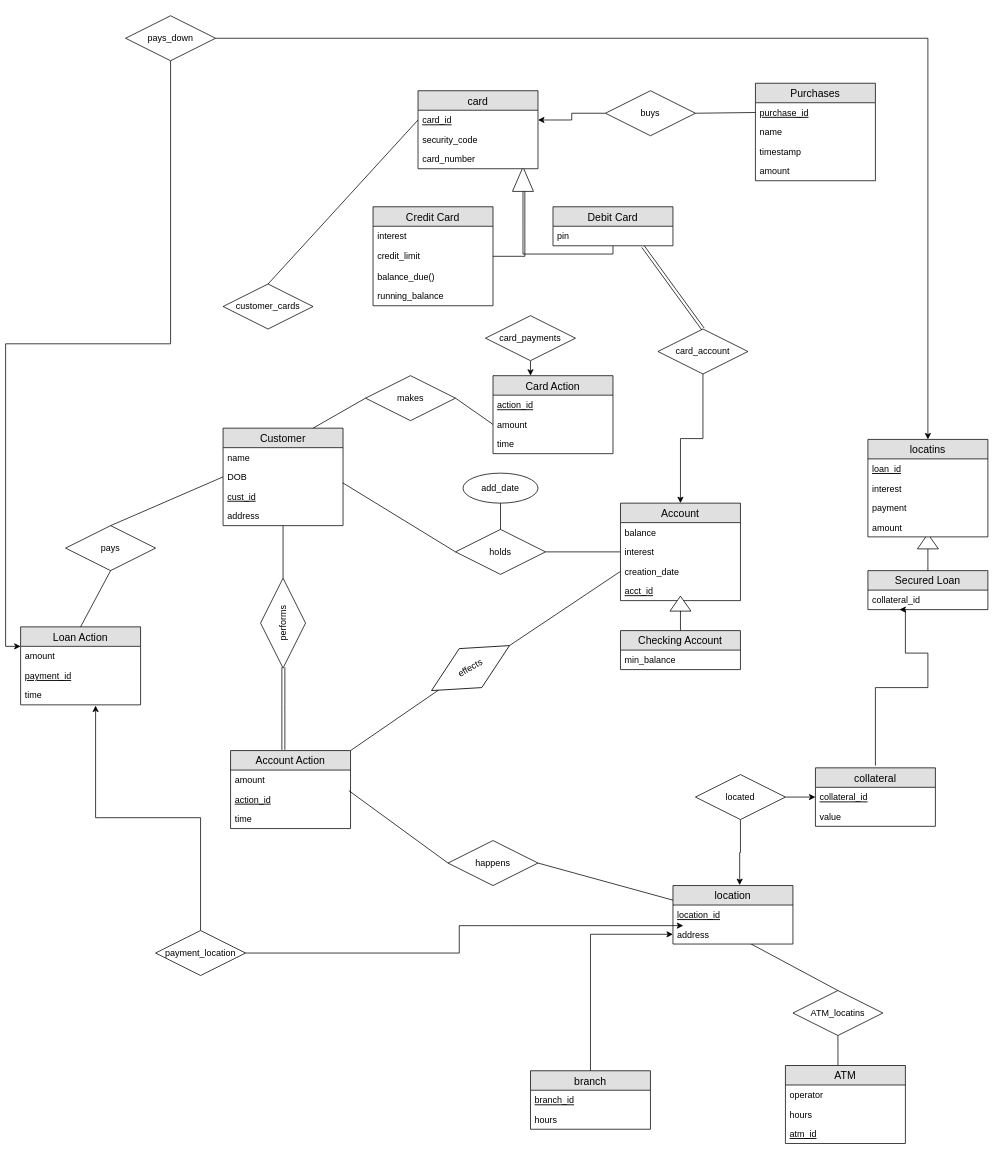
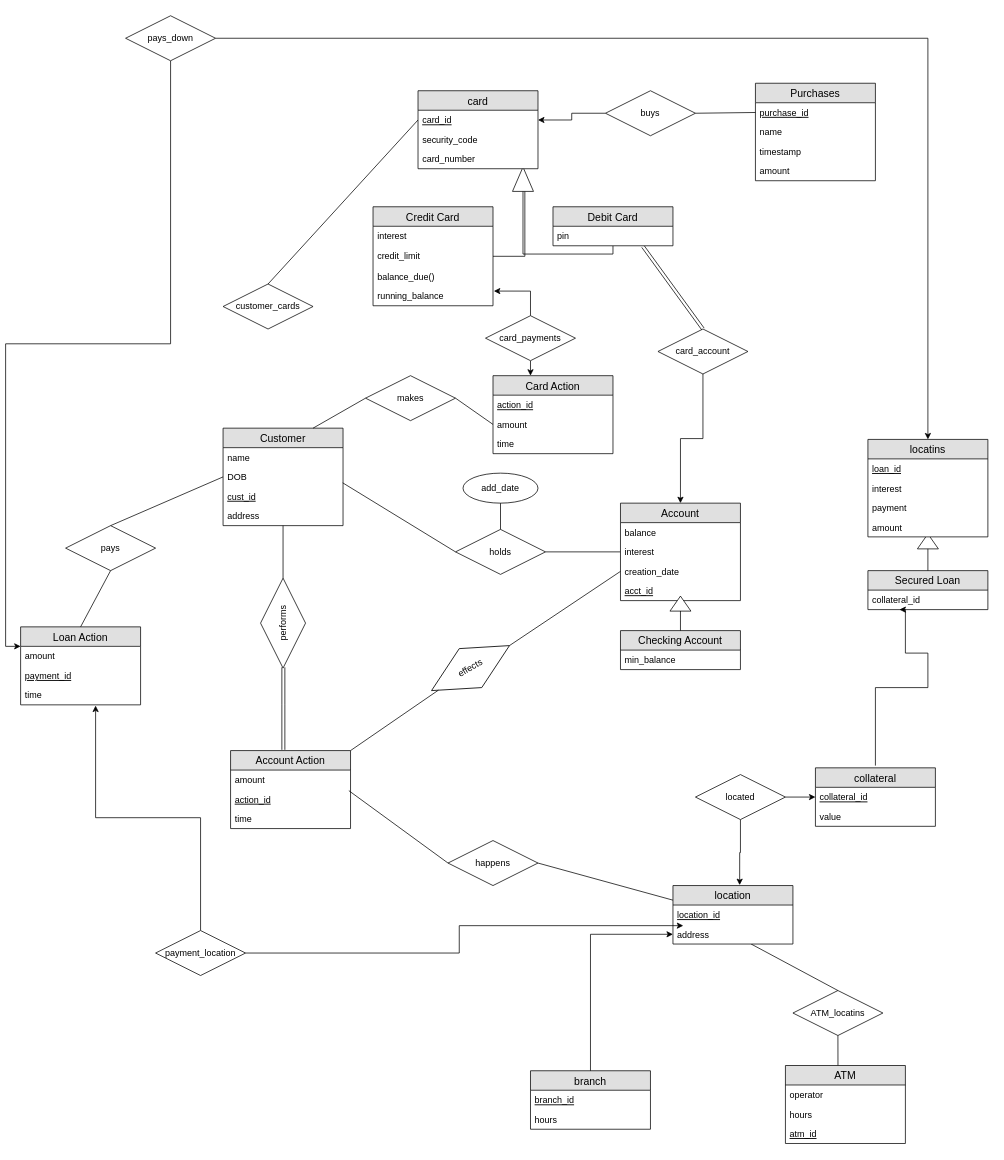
+ <mxCell id="104" style="edgeStyle=orthogonalEdgeStyle;rounded=0;orthogonalLoop=1;jettySize=auto;html=1;entryX=1.007;entryY=0.247;entryDx=0;entryDy=0;entryPerimeter=0;" parent="1" source="106" target="94" edge="1"><mxGeometry relative="1" as="geometry" /></mxCell>
